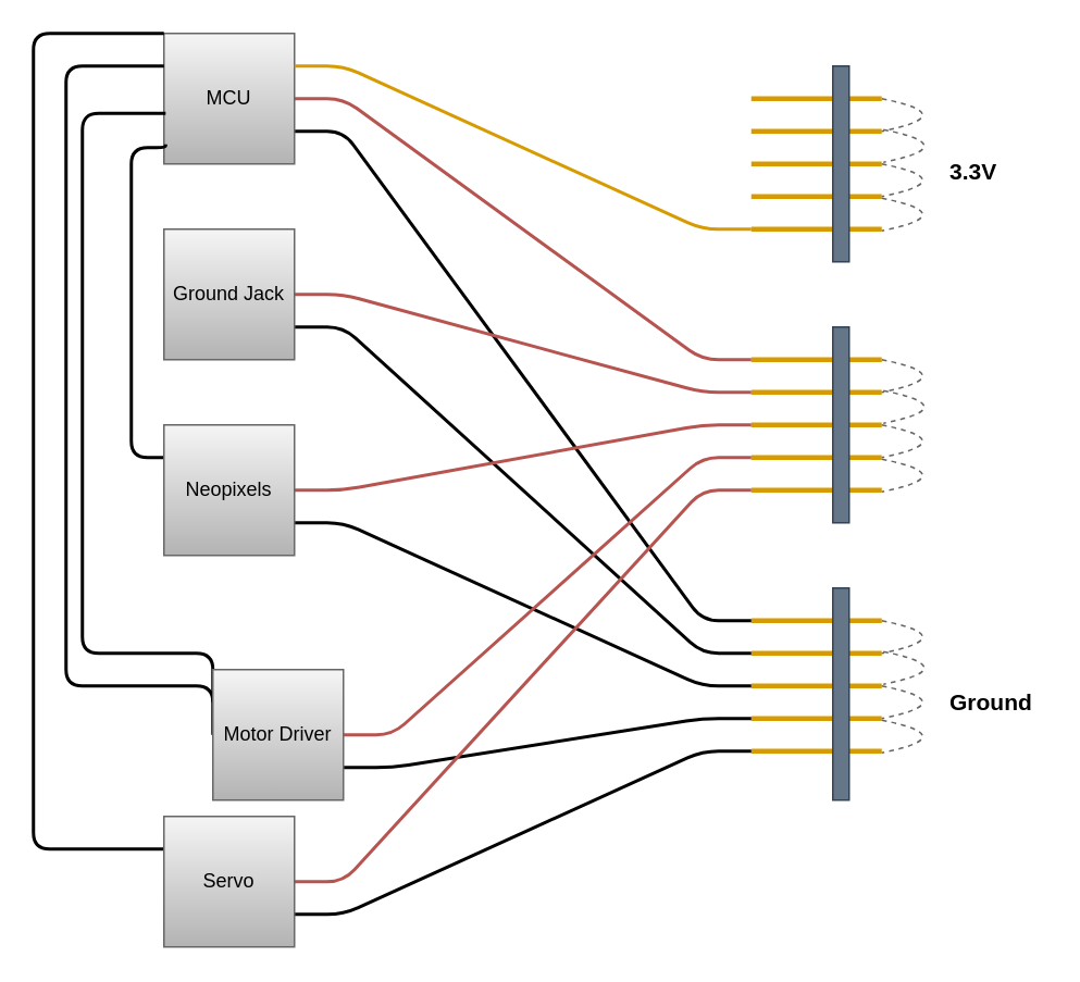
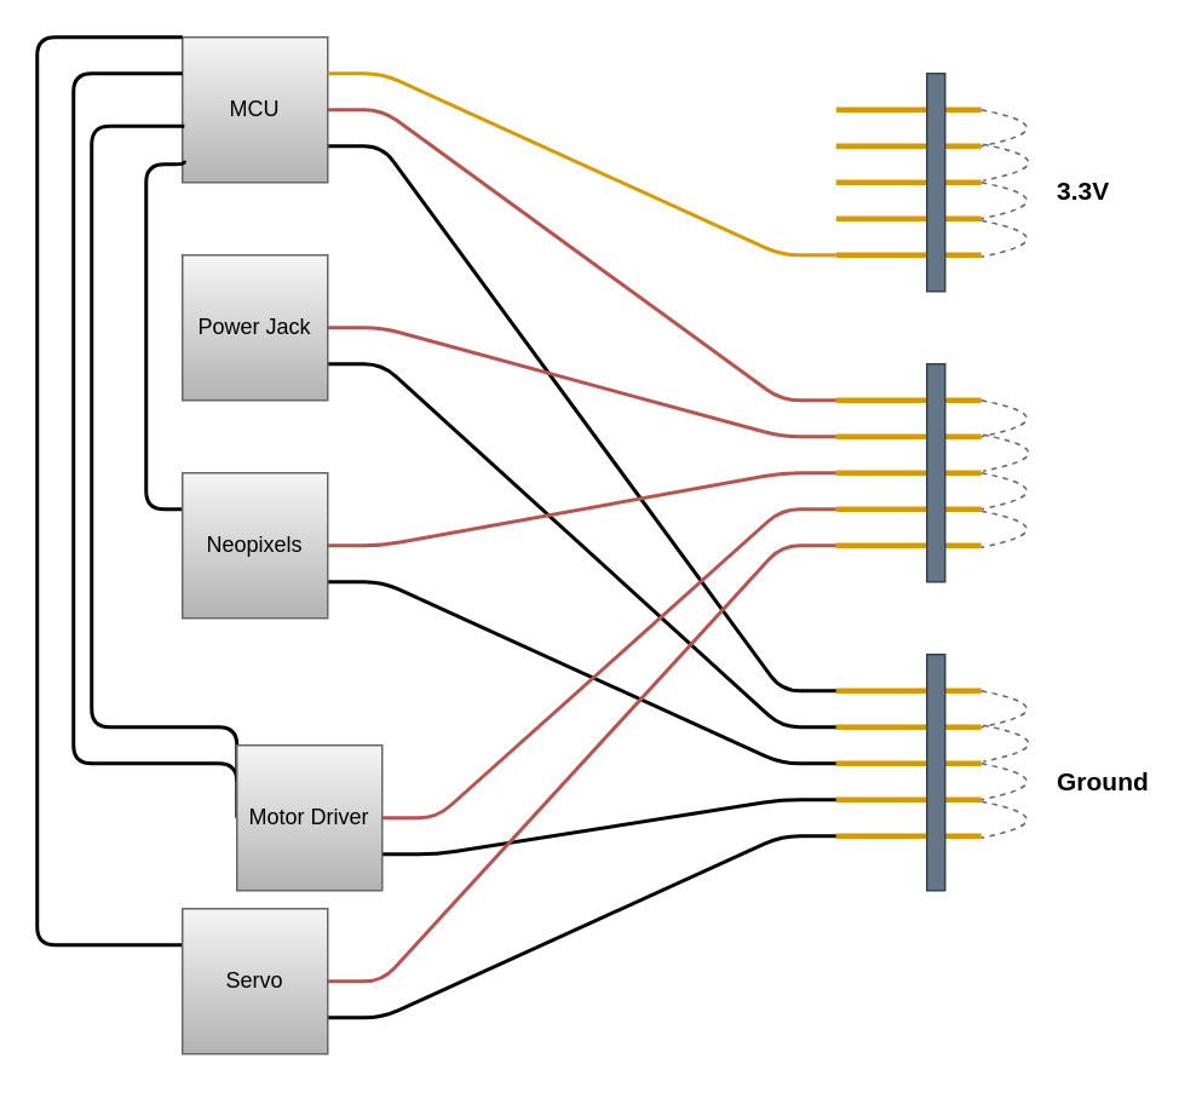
- <mxCell id="28" value="Ground Jack" style="rounded=0;whiteSpace=wrap;html=1;fillColor=#f5f5f5;gradientColor=#b3b3b3;strokeColor=#666666;" parent="1" vertex="1"><mxGeometry x="100" y="140" width="80" height="80" as="geometry" /></mxCell>
+ <mxCell id="28" value="Power Jack" style="rounded=0;whiteSpace=wrap;html=1;fillColor=#f5f5f5;gradientColor=#b3b3b3;strokeColor=#666666;" parent="1" vertex="1"><mxGeometry x="100" y="140" width="80" height="80" as="geometry" /></mxCell>
